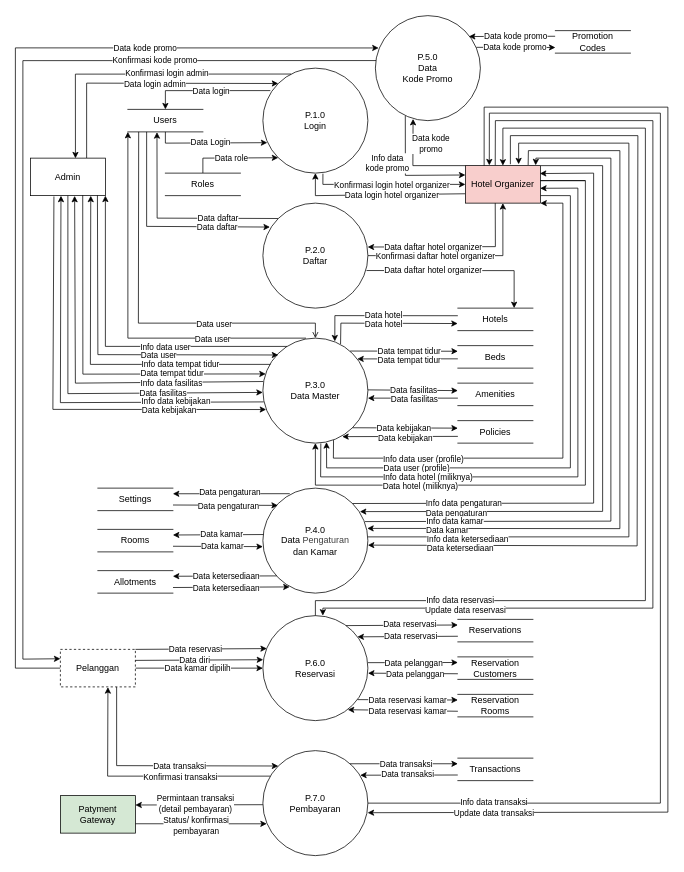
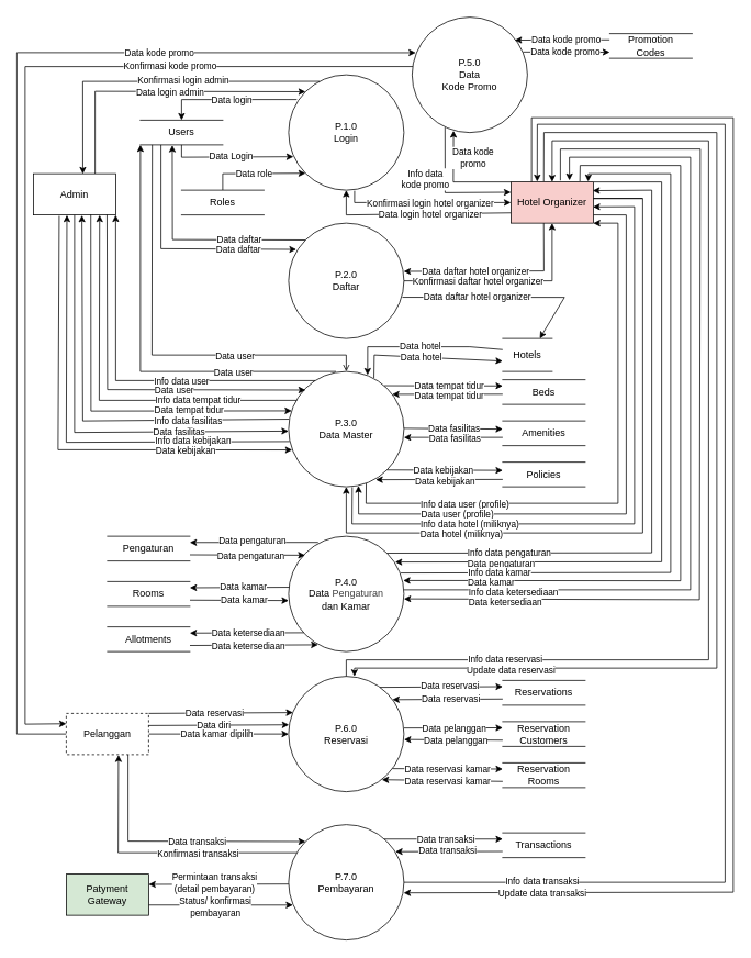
- <mxCell id="92" value="Hotels" style="html=1;dashed=0;whiteSpace=wrap;shape=partialRectangle;right=0;left=0;" parent="1" vertex="1"><mxGeometry x="610" y="410" width="100" height="30" as="geometry" /></mxCell>
+ <mxCell id="92" value="Hotels" style="html=1;dashed=0;whiteSpace=wrap;shape=partialRectangle;right=0;left=0;" parent="1" vertex="1"><mxGeometry x="610" y="410" width="60" height="40" as="geometry" /></mxCell>
- <mxCell id="111" value="Settings" style="html=1;dashed=0;whiteSpace=wrap;shape=partialRectangle;right=0;left=0;" parent="1" vertex="1"><mxGeometry x="130" y="650" width="100" height="30" as="geometry" /></mxCell>
+ <mxCell id="111" value="Pengaturan" style="html=1;dashed=0;whiteSpace=wrap;shape=partialRectangle;right=0;left=0;" parent="1" vertex="1"><mxGeometry x="130" y="650" width="100" height="30" as="geometry" /></mxCell>
